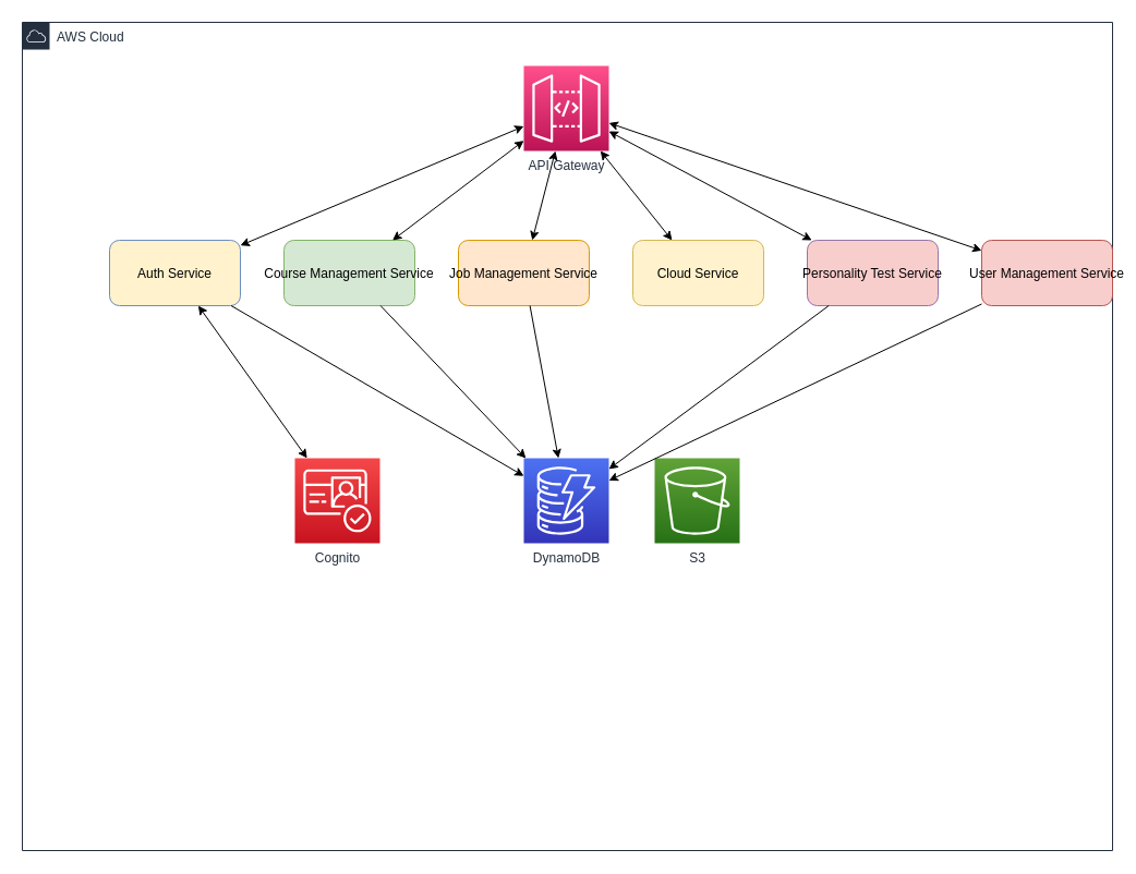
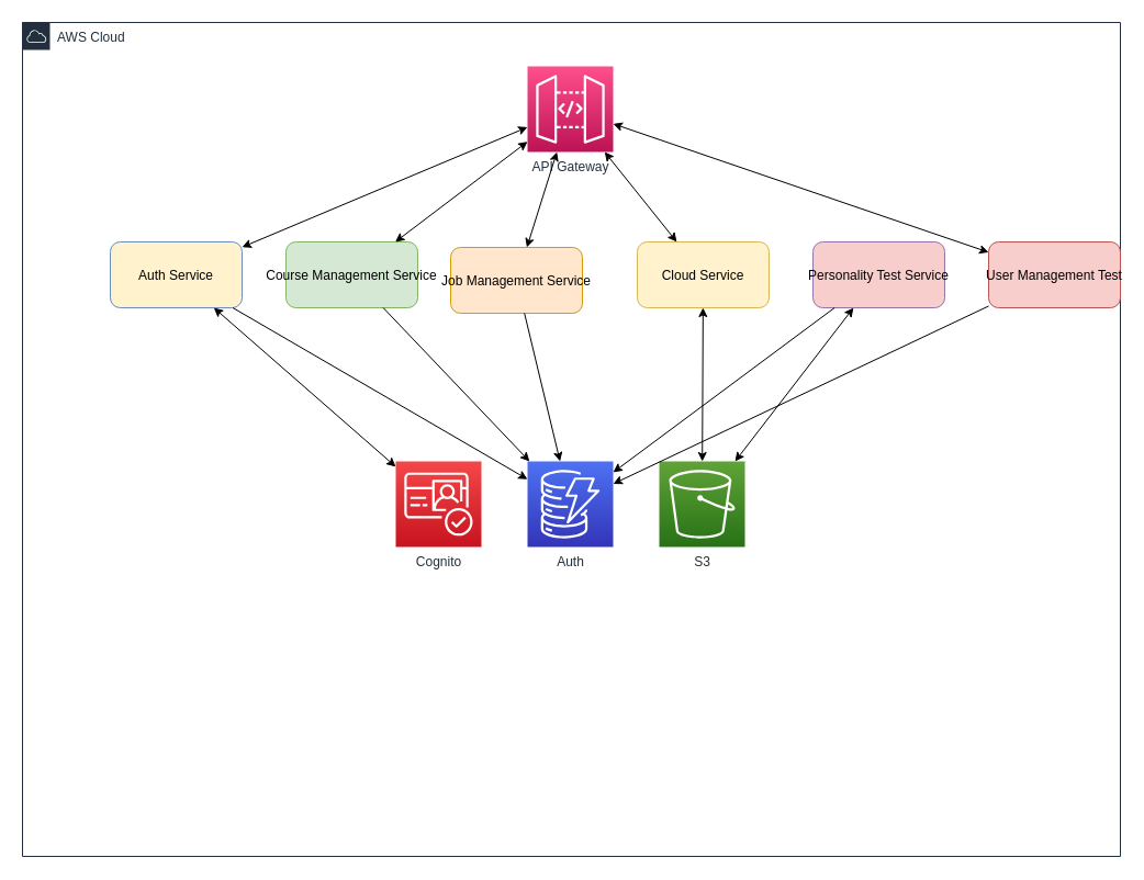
- <mxCell id="17" value="" style="endArrow=classic;startArrow=classic;html=1;" edge="1" parent="2" source="8" target="3"><mxGeometry width="50" height="50" relative="1" as="geometry" /></mxCell>
+ <mxCell id="17" value="" style="endArrow=classic;startArrow=classic;html=1;" edge="1" parent="2" source="8" target="11"><mxGeometry width="50" height="50" relative="1" as="geometry" /></mxCell>
- <mxCell id="6" value="Job Management Service" style="fillColor=#ffe6cc;strokeColor=#d79b00;rounded=1;" vertex="1" parent="2"><mxGeometry x="400" y="200" width="120" height="60" as="geometry" /></mxCell>
+ <mxCell id="6" value="Job Management Service" style="fillColor=#ffe6cc;strokeColor=#d79b00;rounded=1;" vertex="1" parent="2"><mxGeometry x="390" y="205" width="120" height="60" as="geometry" /></mxCell>
- <mxCell id="9" value="User Management Service" style="fillColor=#f8cecc;strokeColor=#b85450;rounded=1;" vertex="1" parent="2"><mxGeometry x="880" y="200" width="120" height="60" as="geometry" /></mxCell>
+ <mxCell id="9" value="User Management Test" style="fillColor=#f8cecc;strokeColor=#b85450;rounded=1;" vertex="1" parent="2"><mxGeometry x="880" y="200" width="120" height="60" as="geometry" /></mxCell>
+ <mxCell id="24" value="" style="endArrow=classic;startArrow=classic;html=1;" edge="1" parent="2" source="7" target="11"><mxGeometry width="50" height="50" relative="1" as="geometry" /></mxCell>
- <mxCell id="12" value="Cognito" style="sketch=0;points=[[0,0,0],[0.25,0,0],[0.5,0,0],[0.75,0,0],[1,0,0],[0,1,0],[0.25,1,0],[0.5,1,0],[0.75,1,0],[1,1,0],[0,0.25,0],[0,0.5,0],[0,0.75,0],[1,0.25,0],[1,0.5,0],[1,0.75,0]];outlineConnect=0;fontColor=#232F3E;gradientColor=#F54749;gradientDirection=north;fillColor=#C7131F;strokeColor=#ffffff;dashed=0;verticalLabelPosition=bottom;verticalAlign=top;align=center;html=1;fontSize=12;fontStyle=0;aspect=fixed;shape=mxgraph.aws4.resourceIcon;resIcon=mxgraph.aws4.cognito;" vertex="1" parent="2"><mxGeometry x="250" y="400" width="78" height="78" as="geometry" /></mxCell>
+ <mxCell id="12" value="Cognito" style="sketch=0;points=[[0,0,0],[0.25,0,0],[0.5,0,0],[0.75,0,0],[1,0,0],[0,1,0],[0.25,1,0],[0.5,1,0],[0.75,1,0],[1,1,0],[0,0.25,0],[0,0.5,0],[0,0.75,0],[1,0.25,0],[1,0.5,0],[1,0.75,0]];outlineConnect=0;fontColor=#232F3E;gradientColor=#F54749;gradientDirection=north;fillColor=#C7131F;strokeColor=#ffffff;dashed=0;verticalLabelPosition=bottom;verticalAlign=top;align=center;html=1;fontSize=12;fontStyle=0;aspect=fixed;shape=mxgraph.aws4.resourceIcon;resIcon=mxgraph.aws4.cognito;" vertex="1" parent="2"><mxGeometry x="340" y="400" width="78" height="78" as="geometry" /></mxCell>
- <mxCell id="10" value="DynamoDB" style="sketch=0;points=[[0,0,0],[0.25,0,0],[0.5,0,0],[0.75,0,0],[1,0,0],[0,1,0],[0.25,1,0],[0.5,1,0],[0.75,1,0],[1,1,0],[0,0.25,0],[0,0.5,0],[0,0.75,0],[1,0.25,0],[1,0.5,0],[1,0.75,0]];outlineConnect=0;fontColor=#232F3E;gradientColor=#4D72F3;gradientDirection=north;fillColor=#3334B9;strokeColor=#ffffff;dashed=0;verticalLabelPosition=bottom;verticalAlign=top;align=center;html=1;fontSize=12;fontStyle=0;aspect=fixed;shape=mxgraph.aws4.resourceIcon;resIcon=mxgraph.aws4.dynamodb;" vertex="1" parent="2"><mxGeometry x="460" y="400" width="78" height="78" as="geometry" /></mxCell>
+ <mxCell id="10" value="Auth" style="sketch=0;points=[[0,0,0],[0.25,0,0],[0.5,0,0],[0.75,0,0],[1,0,0],[0,1,0],[0.25,1,0],[0.5,1,0],[0.75,1,0],[1,1,0],[0,0.25,0],[0,0.5,0],[0,0.75,0],[1,0.25,0],[1,0.5,0],[1,0.75,0]];outlineConnect=0;fontColor=#232F3E;gradientColor=#4D72F3;gradientDirection=north;fillColor=#3334B9;strokeColor=#ffffff;dashed=0;verticalLabelPosition=bottom;verticalAlign=top;align=center;html=1;fontSize=12;fontStyle=0;aspect=fixed;shape=mxgraph.aws4.resourceIcon;resIcon=mxgraph.aws4.dynamodb;" vertex="1" parent="2"><mxGeometry x="460" y="400" width="78" height="78" as="geometry" /></mxCell>
